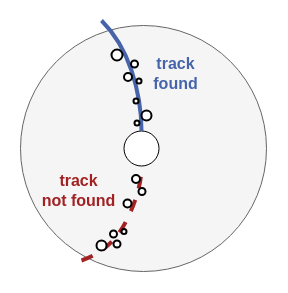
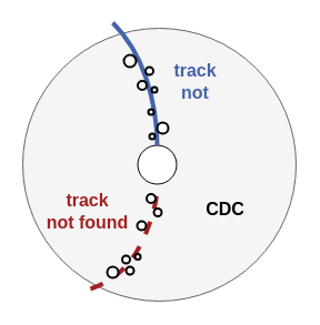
- <mxCell id="5" value="&lt;font style=&quot;font-size: 16px&quot; color=&quot;#4664AA&quot;&gt;track&lt;br&gt;found&lt;/font&gt;" style="text;html=1;strokeColor=none;fillColor=none;align=center;verticalAlign=middle;whiteSpace=wrap;rounded=0;fontColor=#000000;fontStyle=1" parent="1" vertex="1"><mxGeometry x="127.5" y="48.5" width="95" height="48" as="geometry" /></mxCell>
+ <mxCell id="5" value="&lt;font style=&quot;font-size: 16px&quot; color=&quot;#4664AA&quot;&gt;track&lt;br&gt;not&lt;/font&gt;" style="text;html=1;strokeColor=none;fillColor=none;align=center;verticalAlign=middle;whiteSpace=wrap;rounded=0;fontColor=#000000;fontStyle=1" parent="1" vertex="1"><mxGeometry x="127.5" y="48.5" width="95" height="48" as="geometry" /></mxCell>
+ <mxCell id="4" value="&lt;font style=&quot;font-size: 16px&quot;&gt;CDC&lt;/font&gt;" style="text;html=1;strokeColor=none;fillColor=none;align=center;verticalAlign=middle;whiteSpace=wrap;rounded=0;fontColor=#000000;fontStyle=1" parent="1" vertex="1"><mxGeometry x="158.5" y="165.5" width="87" height="44" as="geometry" /></mxCell>
